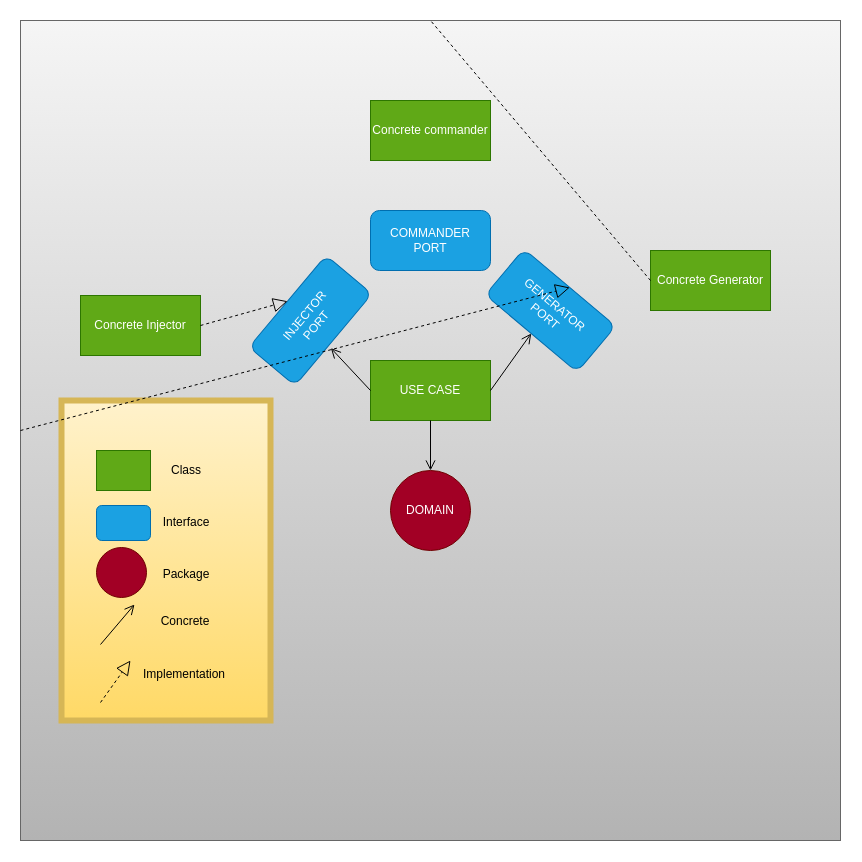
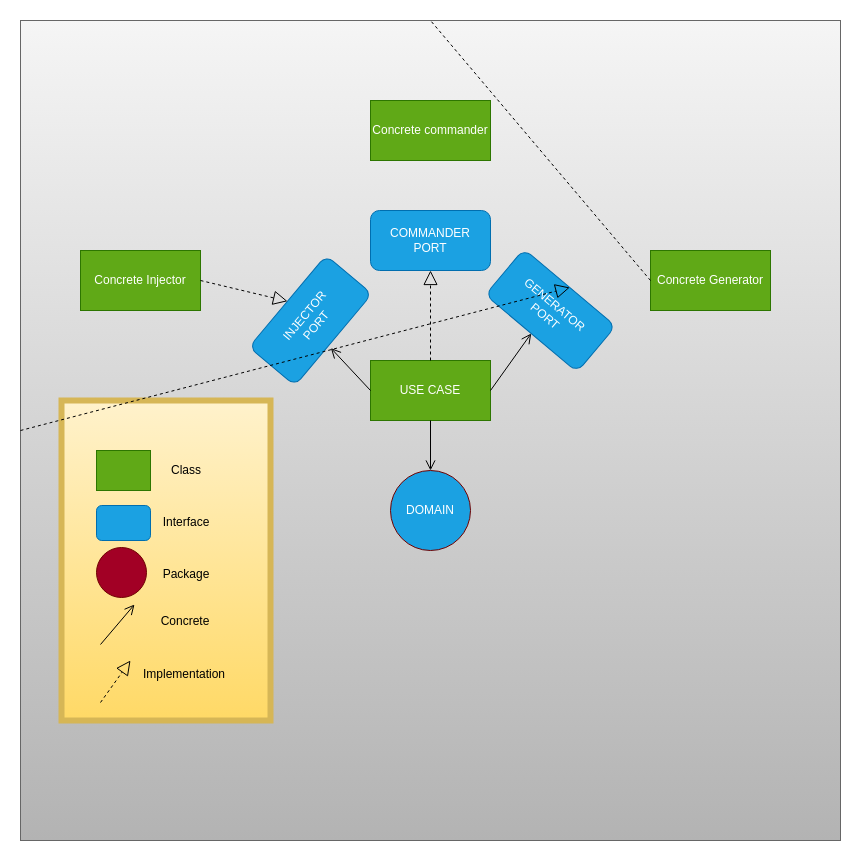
+ <mxCell id="23" value="" style="endArrow=block;dashed=1;endFill=0;endSize=12;html=1;exitX=0.5;exitY=0;exitDx=0;exitDy=0;entryX=0.5;entryY=1;entryDx=0;entryDy=0;" parent="1" source="7" target="11" edge="1"><mxGeometry width="160" relative="1" as="geometry"><mxPoint x="210" y="290" as="sourcePoint" /><mxPoint x="297.019" y="310.716" as="targetPoint" /></mxGeometry></mxCell>
- <mxCell id="8" value="Concrete Injector" style="rounded=0;whiteSpace=wrap;html=1;fillColor=#60a917;fontColor=#ffffff;strokeColor=#2D7600;" parent="1" vertex="1"><mxGeometry x="80" y="295" width="120" height="60" as="geometry" /></mxCell>
+ <mxCell id="8" value="Concrete Injector" style="rounded=0;whiteSpace=wrap;html=1;fillColor=#60a917;fontColor=#ffffff;strokeColor=#2D7600;" parent="1" vertex="1"><mxGeometry x="80" y="250" width="120" height="60" as="geometry" /></mxCell>
- <mxCell id="6" value="DOMAIN" style="ellipse;whiteSpace=wrap;html=1;aspect=fixed;fillColor=#a20025;fontColor=#ffffff;strokeColor=#6F0000;" parent="1" vertex="1"><mxGeometry x="390" y="470" width="80" height="80" as="geometry" /></mxCell>
+ <mxCell id="6" value="DOMAIN" style="ellipse;whiteSpace=wrap;html=1;aspect=fixed;fillColor=#1ba1e2;fontColor=#ffffff;strokeColor=#6F0000;" parent="1" vertex="1"><mxGeometry x="390" y="470" width="80" height="80" as="geometry" /></mxCell>
